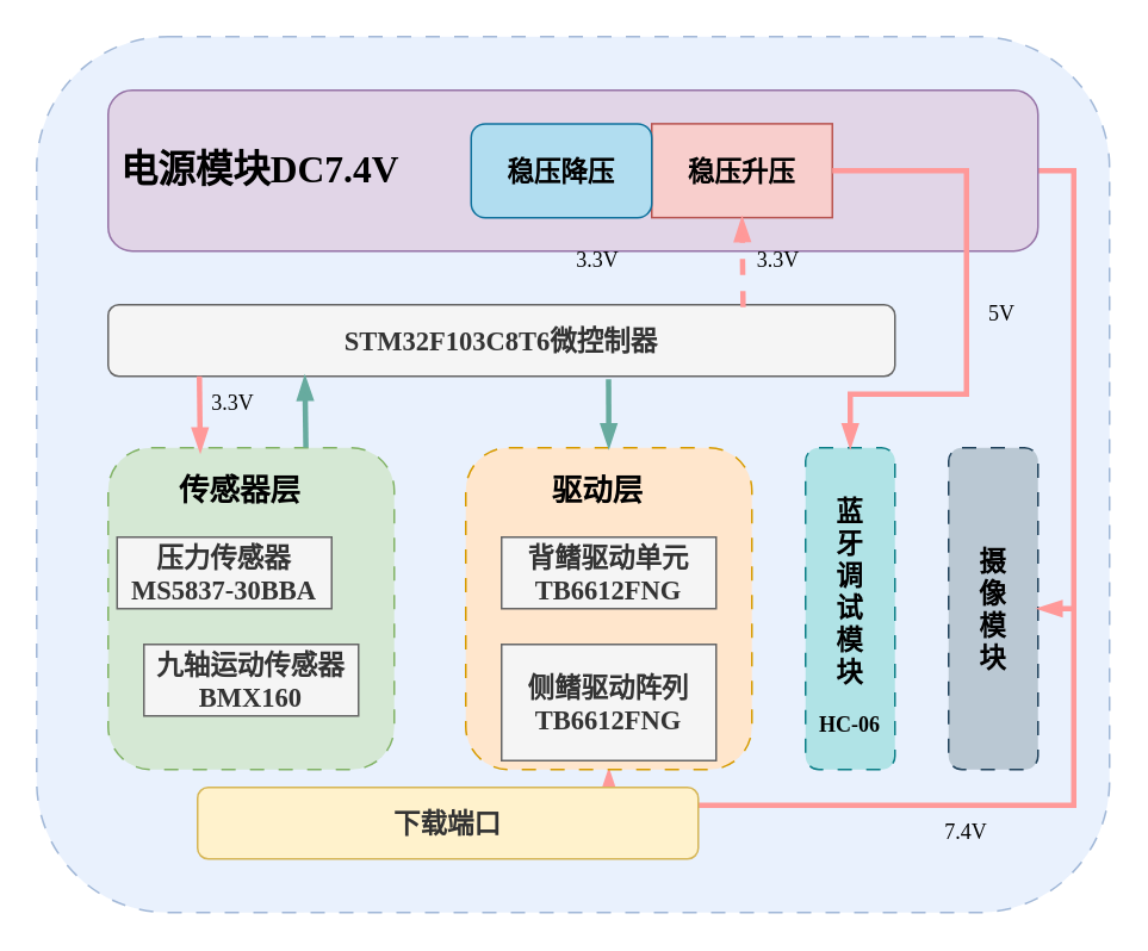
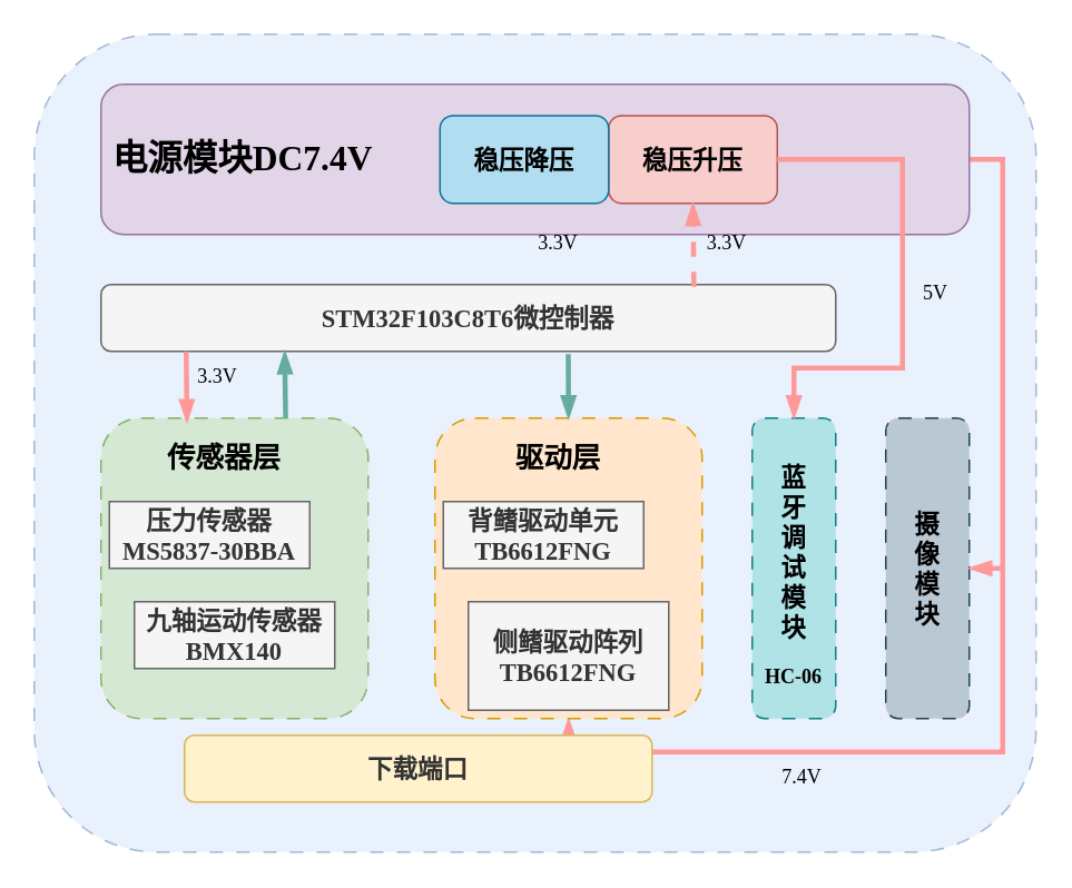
- <mxCell id="6" value="&lt;font style=&quot;font-size: 15px;&quot; face=&quot;宋体&quot;&gt;&lt;b style=&quot;&quot;&gt;稳压升压&lt;/b&gt;&lt;/font&gt;" style="whiteSpace=wrap;html=1;fillColor=#f8cecc;strokeColor=#b85450;rounded=0;" vertex="1" parent="1"><mxGeometry x="364" y="68.75" width="101" height="52.5" as="geometry" /></mxCell>
+ <mxCell id="6" value="&lt;font style=&quot;font-size: 15px;&quot; face=&quot;宋体&quot;&gt;&lt;b style=&quot;&quot;&gt;稳压升压&lt;/b&gt;&lt;/font&gt;" style="rounded=1;whiteSpace=wrap;html=1;fillColor=#f8cecc;strokeColor=#b85450;" vertex="1" parent="1"><mxGeometry x="364" y="68.75" width="101" height="52.5" as="geometry" /></mxCell>
- <mxCell id="13" value="&lt;font face=&quot;宋体&quot;&gt;&lt;span style=&quot;font-size: 15px;&quot;&gt;&lt;b&gt;背鳍驱动单元&lt;/b&gt;&lt;/span&gt;&lt;/font&gt;&lt;div&gt;&lt;span style=&quot;font-size: 15px;&quot;&gt;&lt;b style=&quot;&quot;&gt;&lt;font face=&quot;Times New Roman&quot;&gt;TB6612FNG&lt;/font&gt;&lt;/b&gt;&lt;/span&gt;&lt;/div&gt;" style="rounded=0;whiteSpace=wrap;html=1;fillColor=#f5f5f5;fontColor=#333333;strokeColor=#666666;" vertex="1" parent="1"><mxGeometry x="280" y="300" width="120" height="40" as="geometry" /></mxCell>
+ <mxCell id="13" value="&lt;font face=&quot;宋体&quot;&gt;&lt;span style=&quot;font-size: 15px;&quot;&gt;&lt;b&gt;背鳍驱动单元&lt;/b&gt;&lt;/span&gt;&lt;/font&gt;&lt;div&gt;&lt;span style=&quot;font-size: 15px;&quot;&gt;&lt;b style=&quot;&quot;&gt;&lt;font face=&quot;Times New Roman&quot;&gt;TB6612FNG&lt;/font&gt;&lt;/b&gt;&lt;/span&gt;&lt;/div&gt;" style="rounded=0;whiteSpace=wrap;html=1;fillColor=#f5f5f5;fontColor=#333333;strokeColor=#666666;" vertex="1" parent="1"><mxGeometry x="265" y="300" width="120" height="40" as="geometry" /></mxCell>
- <mxCell id="10" value="&lt;font face=&quot;宋体&quot;&gt;&lt;span style=&quot;font-size: 15px;&quot;&gt;&lt;b&gt;九轴运动传感器&lt;/b&gt;&lt;/span&gt;&lt;/font&gt;&lt;br&gt;&lt;div&gt;&lt;font style=&quot;font-size: 15px;&quot; face=&quot;Times New Roman&quot;&gt;&lt;b style=&quot;&quot;&gt;BMX160&lt;/b&gt;&lt;/font&gt;&lt;/div&gt;" style="rounded=0;whiteSpace=wrap;html=1;fillColor=#f5f5f5;fontColor=#333333;strokeColor=#666666;" vertex="1" parent="1"><mxGeometry x="80" y="360" width="120" height="40" as="geometry" /></mxCell>
+ <mxCell id="10" value="&lt;font face=&quot;宋体&quot;&gt;&lt;span style=&quot;font-size: 15px;&quot;&gt;&lt;b&gt;九轴运动传感器&lt;/b&gt;&lt;/span&gt;&lt;/font&gt;&lt;br&gt;&lt;div&gt;&lt;font style=&quot;font-size: 15px;&quot; face=&quot;Times New Roman&quot;&gt;&lt;b style=&quot;&quot;&gt;BMX140&lt;/b&gt;&lt;/font&gt;&lt;/div&gt;" style="rounded=0;whiteSpace=wrap;html=1;fillColor=#f5f5f5;fontColor=#333333;strokeColor=#666666;" vertex="1" parent="1"><mxGeometry x="80" y="360" width="120" height="40" as="geometry" /></mxCell>
- <mxCell id="30" value="&lt;font face=&quot;Times New Roman&quot;&gt;7.4V&lt;/font&gt;" style="text;html=1;align=center;verticalAlign=middle;whiteSpace=wrap;rounded=0;" vertex="1" parent="1"><mxGeometry x="510" y="450" width="60" height="30" as="geometry" /></mxCell>
+ <mxCell id="30" value="&lt;font face=&quot;Times New Roman&quot;&gt;7.4V&lt;/font&gt;" style="text;html=1;align=center;verticalAlign=middle;whiteSpace=wrap;rounded=0;" vertex="1" parent="1"><mxGeometry x="450" y="450" width="60" height="30" as="geometry" /></mxCell>
